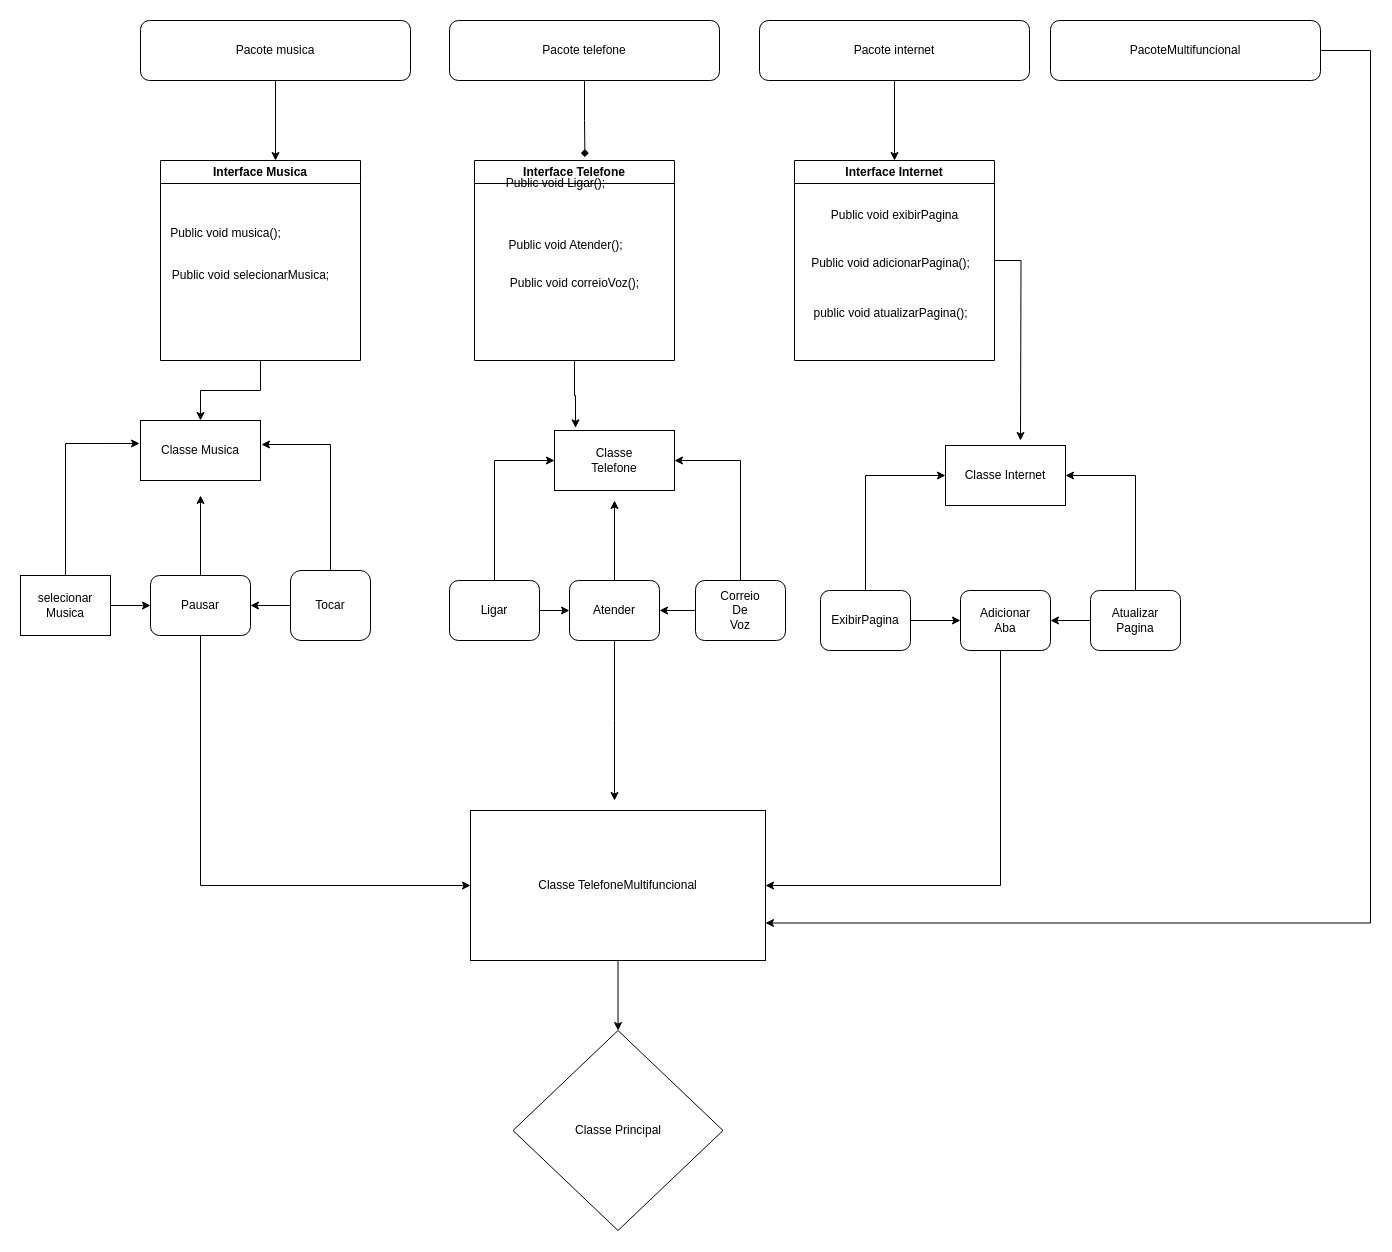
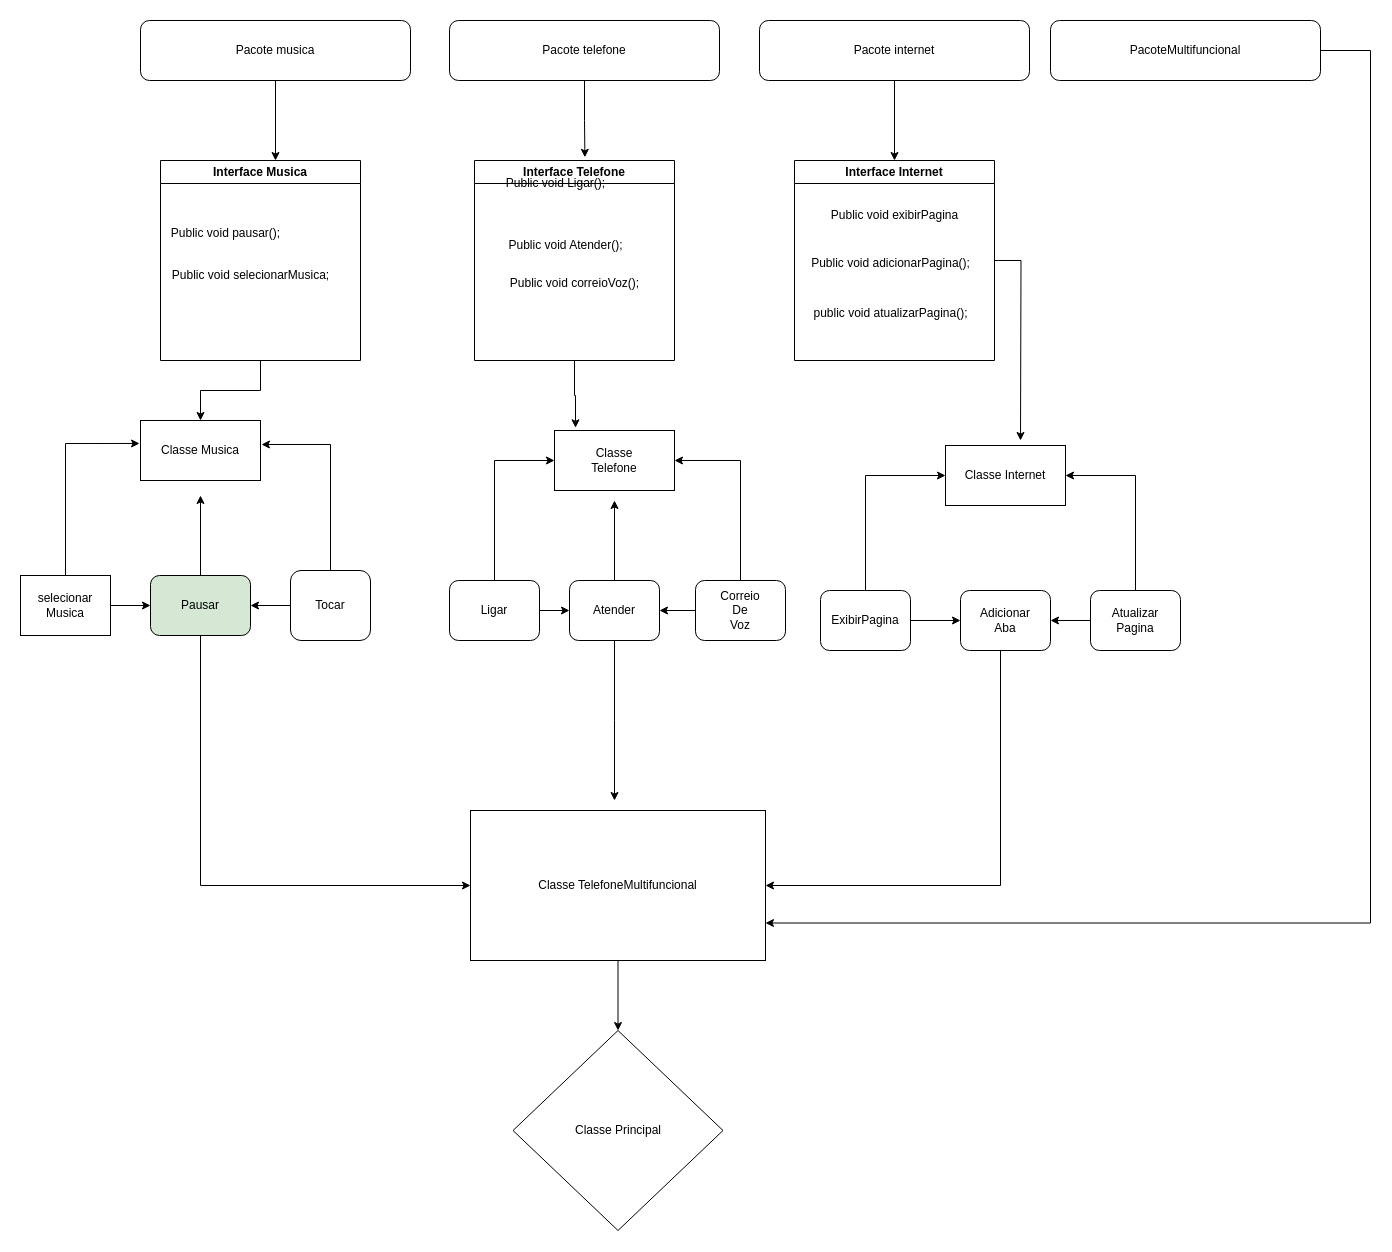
- <mxCell id="52" style="edgeStyle=orthogonalEdgeStyle;rounded=0;orthogonalLoop=1;jettySize=auto;html=1;entryX=0.552;entryY=-0.016;entryDx=0;entryDy=0;entryPerimeter=0;endArrow=diamond;" edge="1" parent="1" source="34" target="48"><mxGeometry relative="1" as="geometry" /></mxCell>
+ <mxCell id="52" style="edgeStyle=orthogonalEdgeStyle;rounded=0;orthogonalLoop=1;jettySize=auto;html=1;entryX=0.552;entryY=-0.016;entryDx=0;entryDy=0;entryPerimeter=0;" edge="1" parent="1" source="34" target="48"><mxGeometry relative="1" as="geometry" /></mxCell>
- <mxCell id="42" value="Public void musica();" style="text;html=1;align=center;verticalAlign=middle;resizable=0;points=[];autosize=1;strokeColor=none;fillColor=none;" vertex="1" parent="41"><mxGeometry y="58" width="130" height="30" as="geometry" /></mxCell>
+ <mxCell id="42" value="Public void pausar();" style="text;html=1;align=center;verticalAlign=middle;resizable=0;points=[];autosize=1;strokeColor=none;fillColor=none;" vertex="1" parent="41"><mxGeometry y="58" width="130" height="30" as="geometry" /></mxCell>
- <mxCell id="12" value="&lt;div&gt;Pausar&lt;/div&gt;" style="rounded=1;whiteSpace=wrap;html=1;" vertex="1" parent="1"><mxGeometry x="150" y="575" width="100" height="60" as="geometry" /></mxCell>
+ <mxCell id="12" value="&lt;div&gt;Pausar&lt;/div&gt;" style="rounded=1;whiteSpace=wrap;html=1;fillColor=#d5e8d4;" vertex="1" parent="1"><mxGeometry x="150" y="575" width="100" height="60" as="geometry" /></mxCell>
